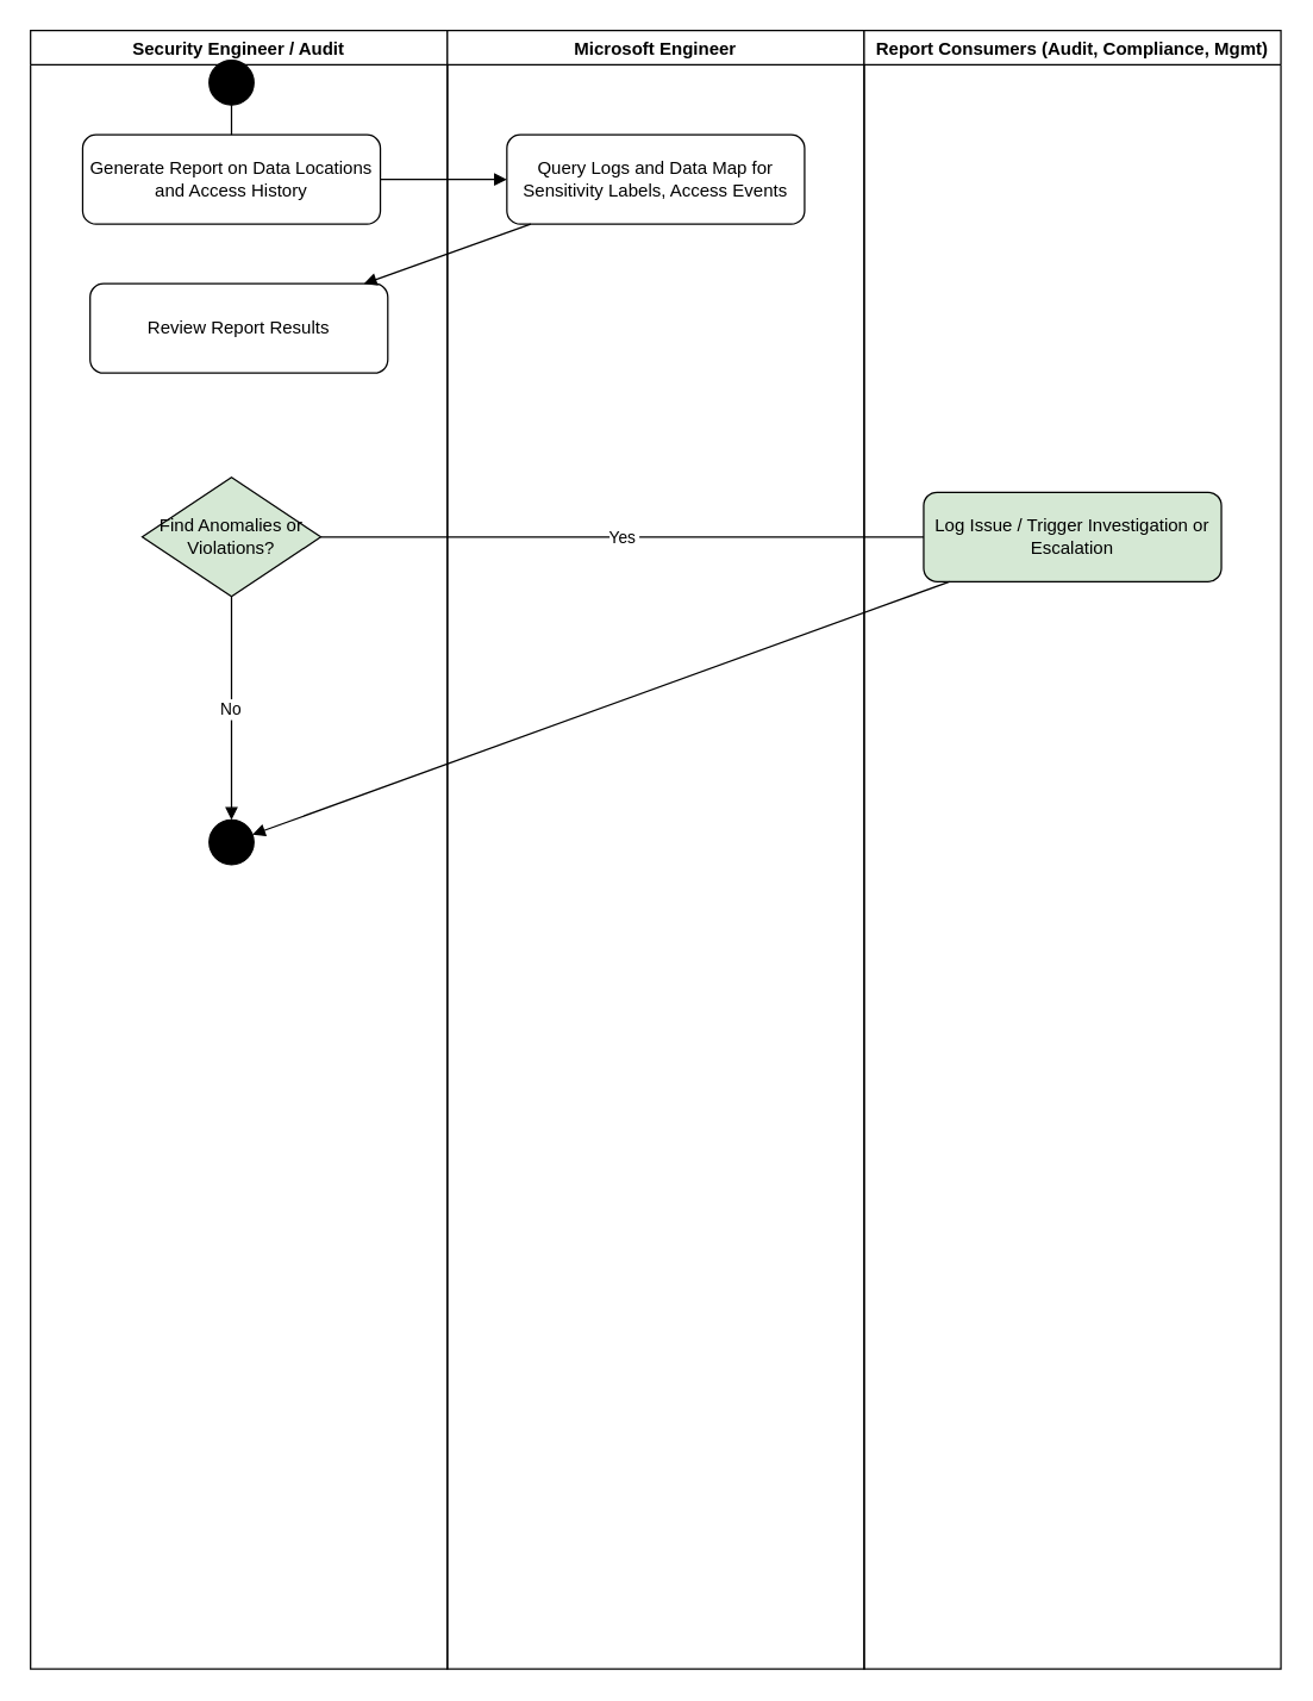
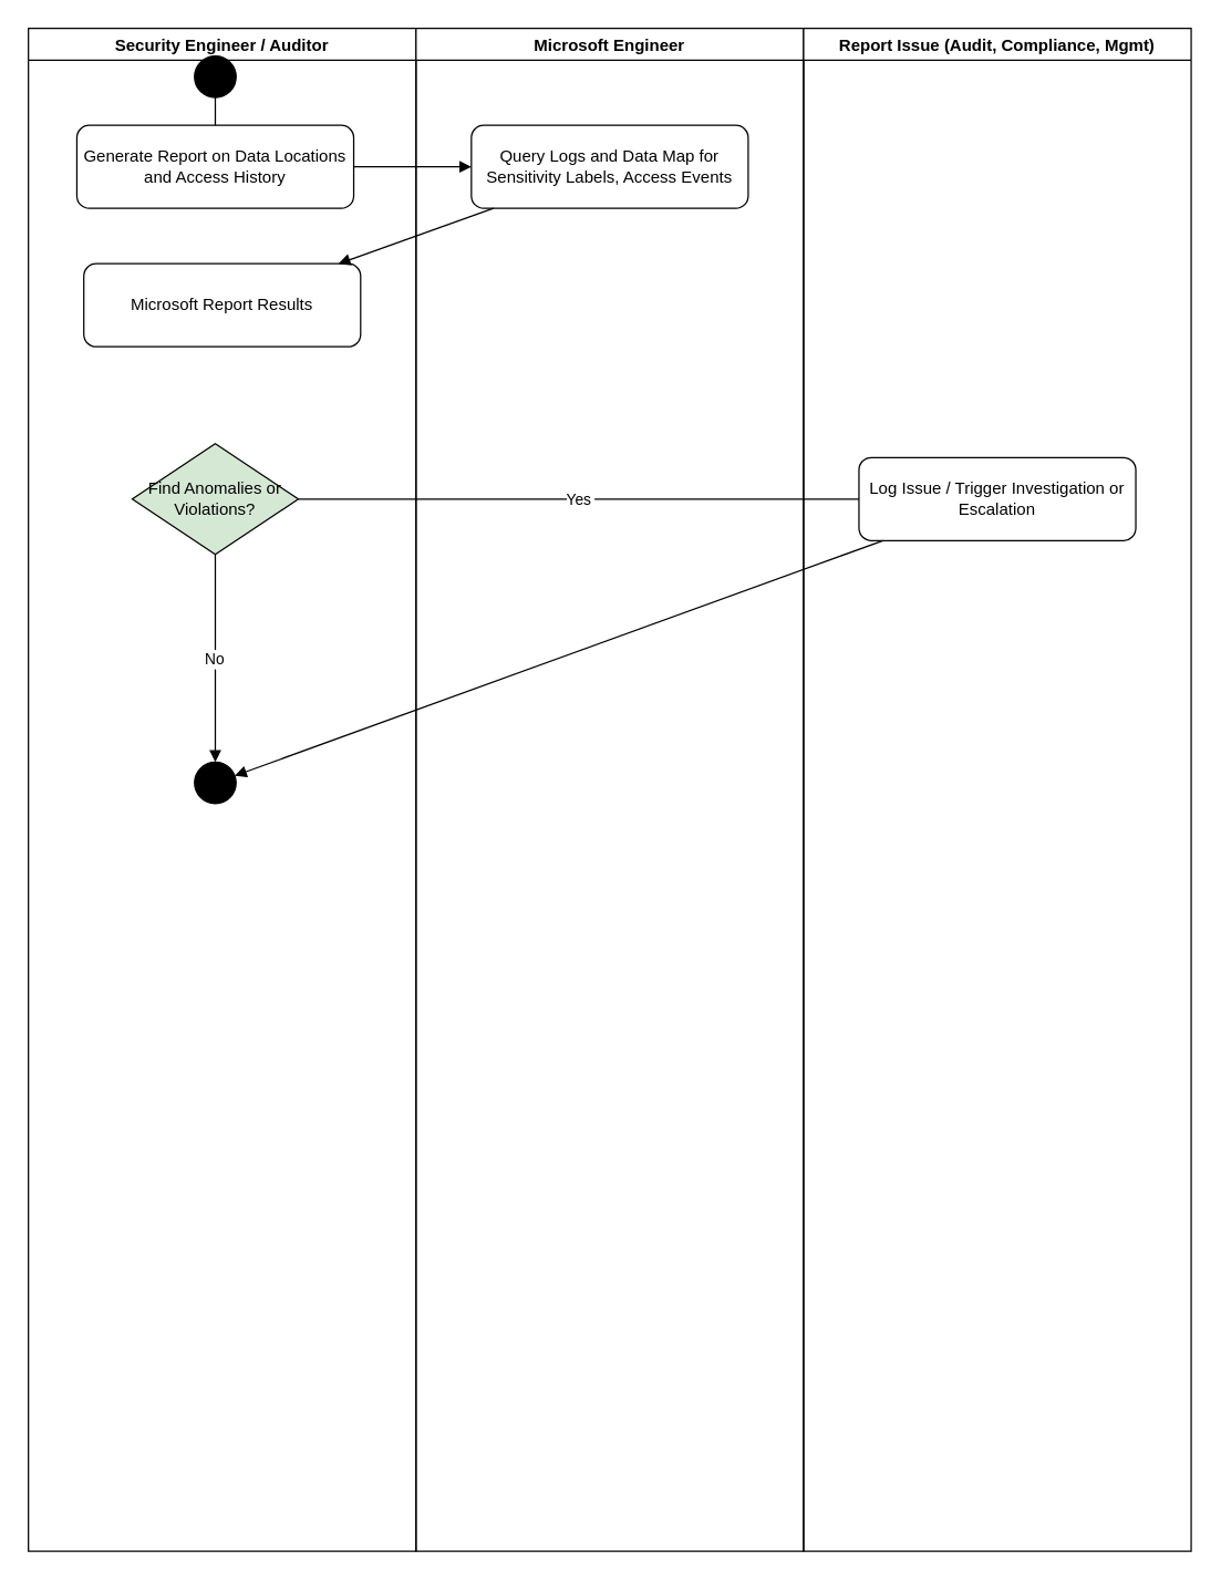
- <mxCell id="2" value="Security Engineer / Audit" style="swimlane" parent="1" vertex="1"><mxGeometry width="280" height="1100" as="geometry" x="20" y="20" /></mxCell>
+ <mxCell id="2" value="Security Engineer / Auditor" style="swimlane" parent="1" vertex="1"><mxGeometry width="280" height="1100" as="geometry" x="20" y="20" /></mxCell>
- <mxCell id="12" value="Report Consumers (Audit, Compliance, Mgmt)" style="swimlane" parent="1" vertex="1"><mxGeometry x="580" width="280" height="1100" as="geometry" y="20" /></mxCell>
+ <mxCell id="12" value="Report Issue (Audit, Compliance, Mgmt)" style="swimlane" parent="1" vertex="1"><mxGeometry x="580" width="280" height="1100" as="geometry" y="20" /></mxCell>
- <mxCell id="9" value="Review Report Results" style="rounded=1;whiteSpace=wrap;html=1;" parent="2" vertex="1"><mxGeometry x="40" y="170" width="200" height="60" as="geometry" /></mxCell>
+ <mxCell id="9" value="Microsoft Report Results" style="rounded=1;whiteSpace=wrap;html=1;" parent="2" vertex="1"><mxGeometry x="40" y="170" width="200" height="60" as="geometry" /></mxCell>
- <mxCell id="13" value="Log Issue / Trigger Investigation or Escalation" style="rounded=1;whiteSpace=wrap;html=1;fillColor=#d5e8d4;" parent="12" vertex="1"><mxGeometry x="40" y="310" width="200" height="60" as="geometry" /></mxCell>
+ <mxCell id="13" value="Log Issue / Trigger Investigation or Escalation" style="rounded=1;whiteSpace=wrap;html=1;" parent="12" vertex="1"><mxGeometry x="40" y="310" width="200" height="60" as="geometry" /></mxCell>
